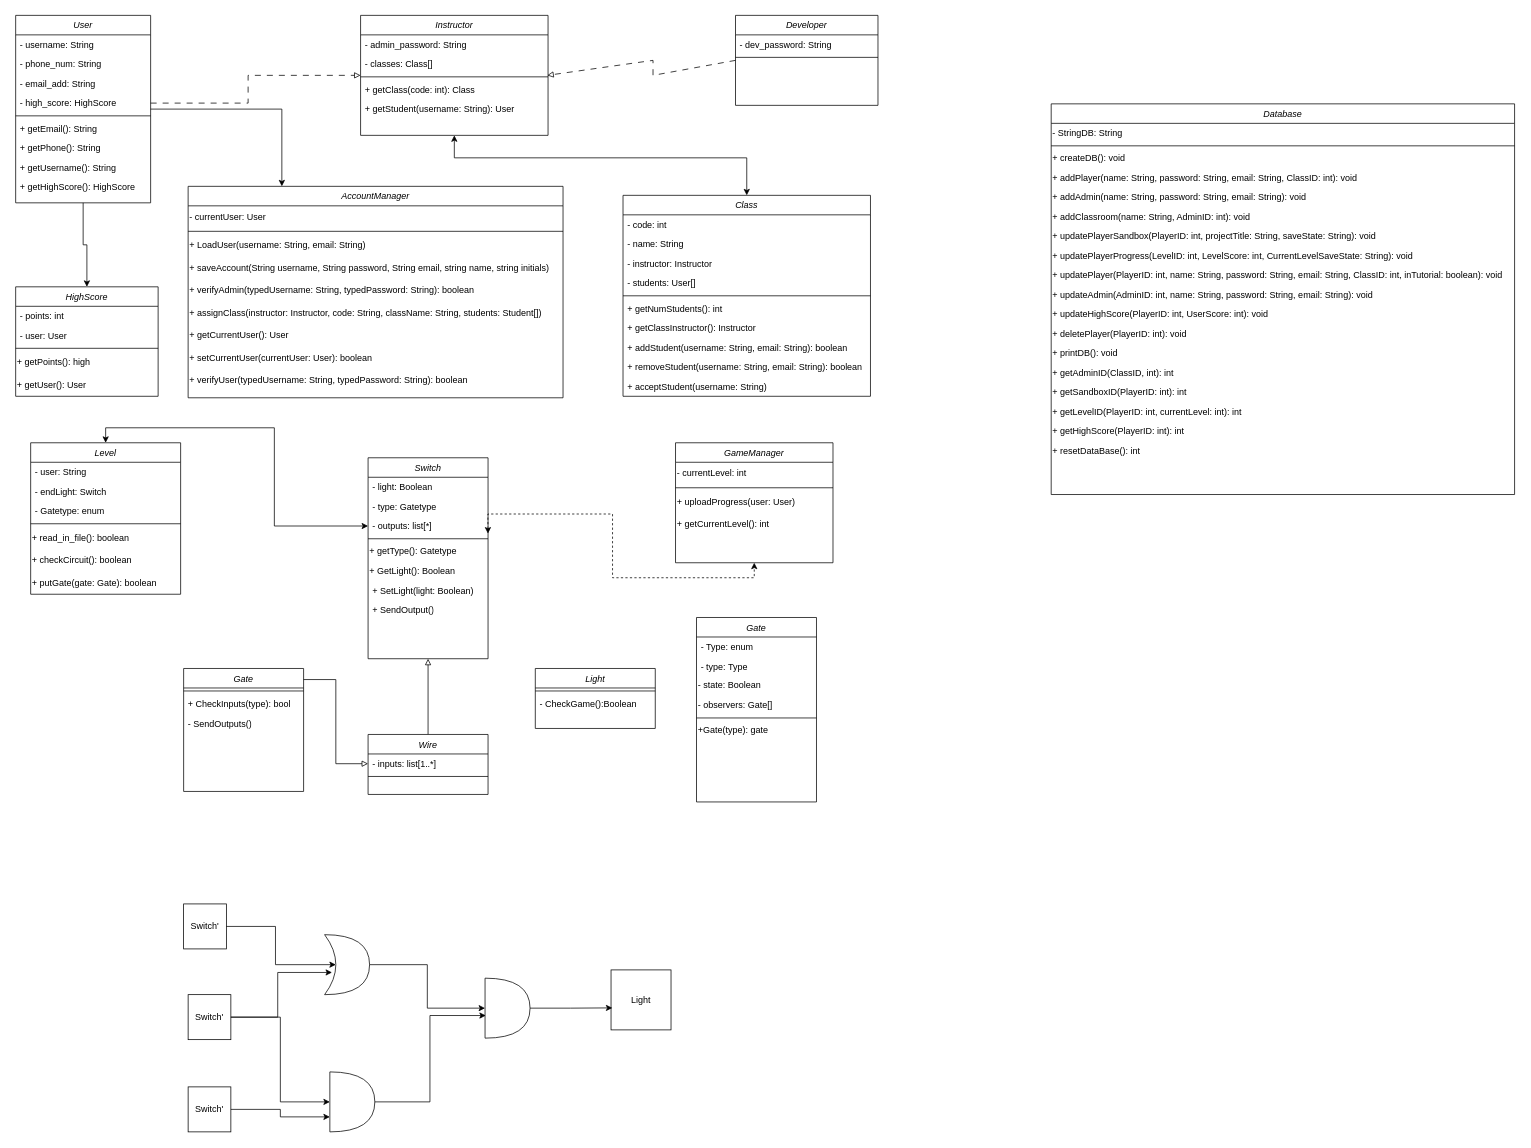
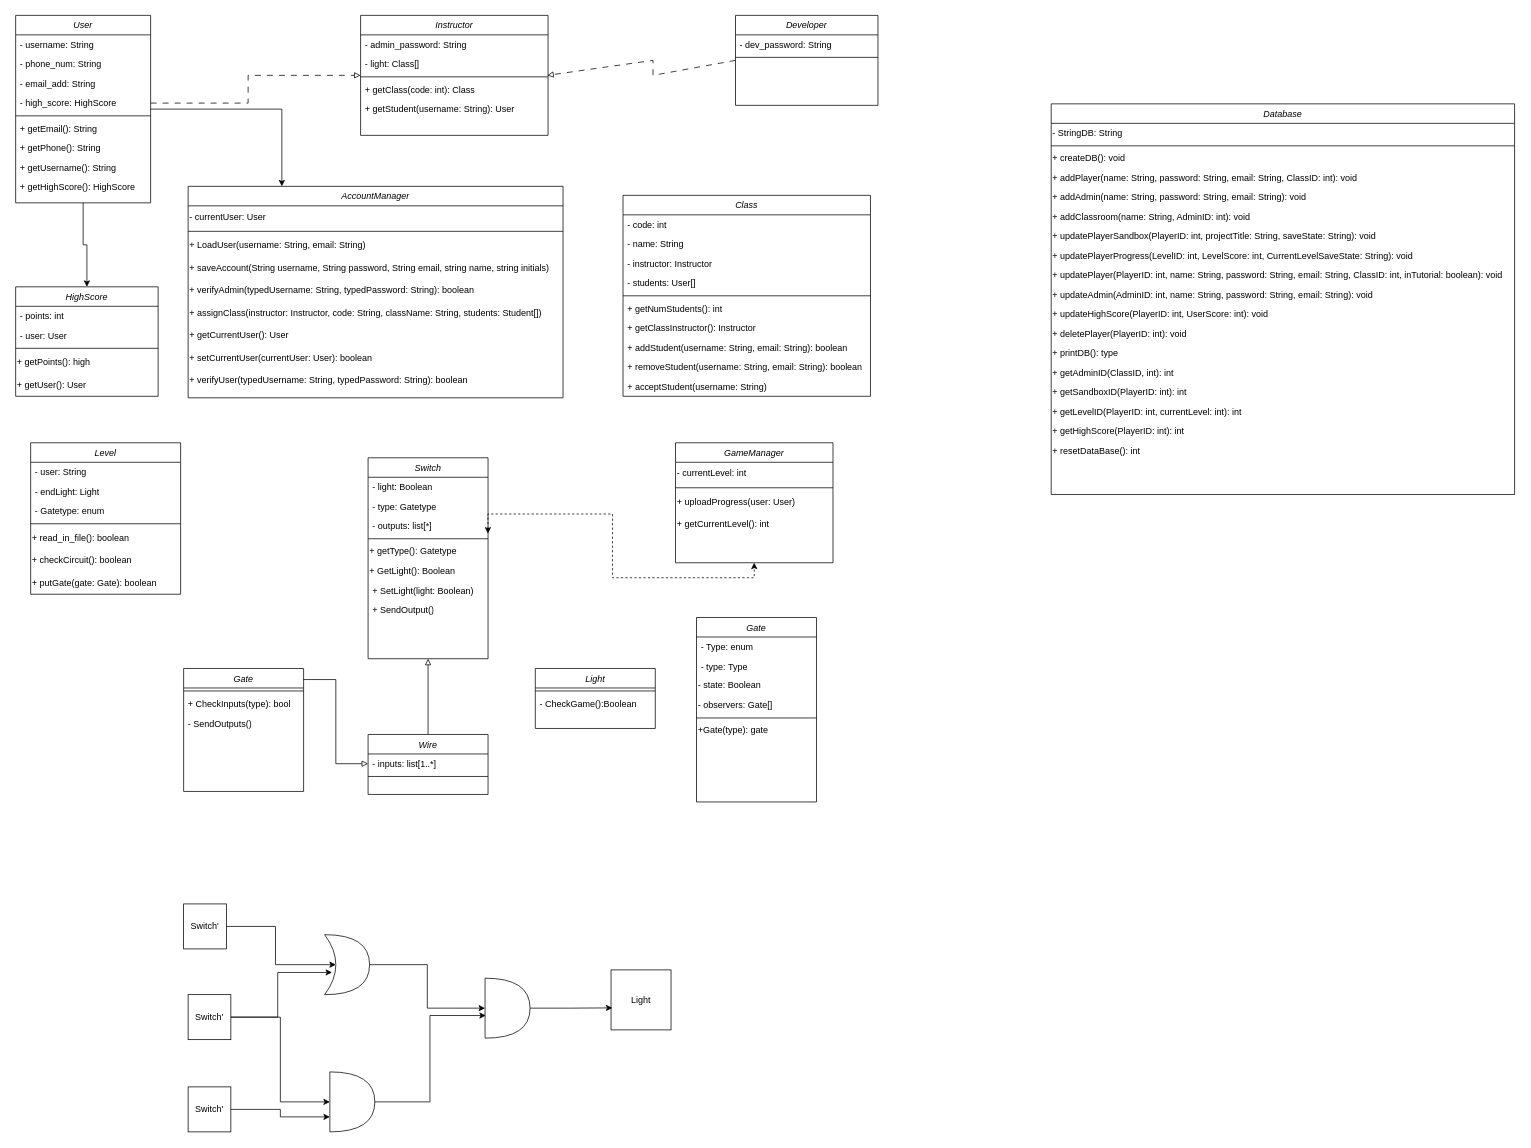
- <mxCell id="45" value="- classes: Class[]" style="text;align=left;verticalAlign=top;spacingLeft=4;spacingRight=4;overflow=hidden;rotatable=0;points=[[0,0.5],[1,0.5]];portConstraint=eastwest;rounded=0;shadow=0;html=0;" parent="43" vertex="1"><mxGeometry y="52" width="250" height="26" as="geometry" /></mxCell>
+ <mxCell id="45" value="- light: Class[]" style="text;align=left;verticalAlign=top;spacingLeft=4;spacingRight=4;overflow=hidden;rotatable=0;points=[[0,0.5],[1,0.5]];portConstraint=eastwest;rounded=0;shadow=0;html=0;" parent="43" vertex="1"><mxGeometry y="52" width="250" height="26" as="geometry" /></mxCell>
- <mxCell id="69" value="" style="endArrow=classic;startArrow=classic;html=1;rounded=0;entryX=0.5;entryY=0;entryDx=0;entryDy=0;exitX=0.5;exitY=1;exitDx=0;exitDy=0;" parent="1" source="43" target="52" edge="1"><mxGeometry width="50" height="50" relative="1" as="geometry"><mxPoint x="760" y="130" as="sourcePoint" /><mxPoint x="600" y="100" as="targetPoint" /><Array as="points"><mxPoint x="605" y="210" /><mxPoint x="995" y="210" /></Array></mxGeometry></mxCell>
- <mxCell id="89" value="&lt;div style=&quot;border-color: var(--border-color);&quot;&gt;+ printDB(): void&amp;nbsp;&lt;/div&gt;" style="text;html=1;align=left;verticalAlign=middle;resizable=0;points=[];autosize=1;strokeColor=none;fillColor=none;" parent="76" vertex="1"><mxGeometry y="320" width="618" height="26" as="geometry" /></mxCell>
+ <mxCell id="89" value="&lt;div style=&quot;border-color: var(--border-color);&quot;&gt;+ printDB(): type&amp;nbsp;&lt;/div&gt;" style="text;html=1;align=left;verticalAlign=middle;resizable=0;points=[];autosize=1;strokeColor=none;fillColor=none;" parent="76" vertex="1"><mxGeometry y="320" width="618" height="26" as="geometry" /></mxCell>
- <mxCell id="34" style="edgeStyle=orthogonalEdgeStyle;rounded=0;orthogonalLoop=1;jettySize=auto;html=1;entryX=0;entryY=0.5;entryDx=0;entryDy=0;exitX=0.5;exitY=0;exitDx=0;exitDy=0;startArrow=classic;startFill=1;" parent="1" source="35" target="18" edge="1"><mxGeometry relative="1" as="geometry"><mxPoint x="170" y="630" as="sourcePoint" /></mxGeometry></mxCell>
- <mxCell id="37" value="- endLight: Switch" style="text;strokeColor=none;fillColor=none;align=left;verticalAlign=top;spacingLeft=4;spacingRight=4;overflow=hidden;rotatable=0;points=[[0,0.5],[1,0.5]];portConstraint=eastwest;whiteSpace=wrap;html=1;" vertex="1" parent="35"><mxGeometry y="52" width="200" height="26" as="geometry" /></mxCell>
+ <mxCell id="37" value="- endLight: Light" style="text;strokeColor=none;fillColor=none;align=left;verticalAlign=top;spacingLeft=4;spacingRight=4;overflow=hidden;rotatable=0;points=[[0,0.5],[1,0.5]];portConstraint=eastwest;whiteSpace=wrap;html=1;" vertex="1" parent="35"><mxGeometry y="52" width="200" height="26" as="geometry" /></mxCell>
